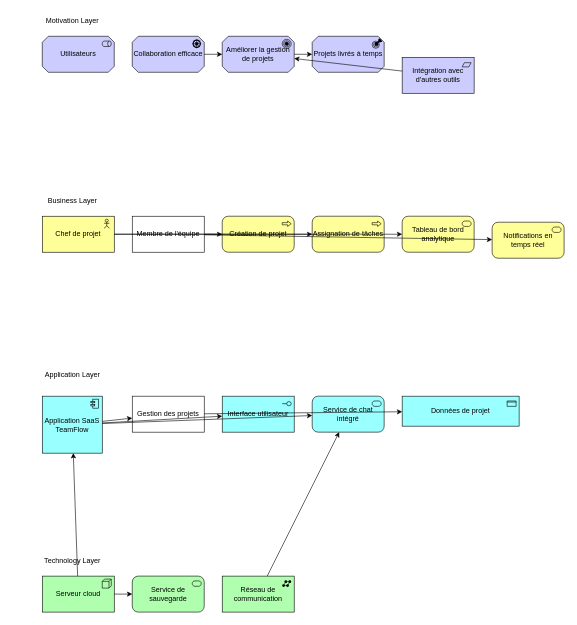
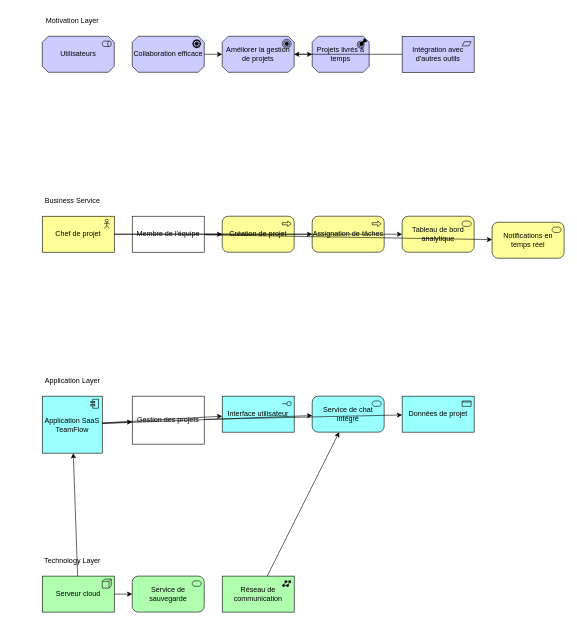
- <mxCell id="6" value="Projets livrés à temps" style="html=1;outlineConnect=0;whiteSpace=wrap;fillColor=#CCCCFF;shape=mxgraph.archimate3.application;appType=outcome;archiType=oct;" vertex="1" parent="1"><mxGeometry x="520" y="60" width="120" height="60" as="geometry" /></mxCell>
+ <mxCell id="6" value="Projets livrés à temps" style="html=1;outlineConnect=0;whiteSpace=wrap;fillColor=#CCCCFF;shape=mxgraph.archimate3.application;appType=outcome;archiType=oct;" vertex="1" parent="1"><mxGeometry x="520" y="60" width="95" height="60" as="geometry" /></mxCell>
- <mxCell id="7" value="Intégration avec d'autres outils" style="html=1;outlineConnect=0;whiteSpace=wrap;fillColor=#CCCCFF;shape=mxgraph.archimate3.application;appType=requirement;archiType=square;" vertex="1" parent="1"><mxGeometry x="670" y="95" width="120" height="60" as="geometry" /></mxCell>
+ <mxCell id="7" value="Intégration avec d'autres outils" style="html=1;outlineConnect=0;whiteSpace=wrap;fillColor=#CCCCFF;shape=mxgraph.archimate3.application;appType=requirement;archiType=square;" vertex="1" parent="1"><mxGeometry x="670" y="60" width="120" height="60" as="geometry" /></mxCell>
- <mxCell id="11" value="Business Layer" style="text;html=1;align=center;verticalAlign=middle;resizable=0;points=[];" vertex="1" parent="1"><mxGeometry x="20" y="320" width="200" height="30" as="geometry" /></mxCell>
+ <mxCell id="11" value="Business Service" style="text;html=1;align=center;verticalAlign=middle;resizable=0;points=[];" vertex="1" parent="1"><mxGeometry x="20" y="320" width="200" height="30" as="geometry" /></mxCell>
- <mxCell id="22" value="Application Layer" style="text;html=1;align=center;verticalAlign=middle;resizable=0;points=[];" vertex="1" parent="1"><mxGeometry x="20" y="610" width="200" height="30" as="geometry" /></mxCell>
+ <mxCell id="22" value="Application Layer" style="text;html=1;align=center;verticalAlign=middle;resizable=0;points=[];" vertex="1" parent="1"><mxGeometry x="20" y="620" width="200" height="30" as="geometry" /></mxCell>
- <mxCell id="27" value="Données de projet" style="html=1;outlineConnect=0;whiteSpace=wrap;fillColor=#99ffff;shape=mxgraph.archimate3.application;appType=passive;archiType=square;" vertex="1" parent="1"><mxGeometry x="670" y="660" width="195" height="50" as="geometry" /></mxCell>
+ <mxCell id="27" value="Données de projet" style="html=1;outlineConnect=0;whiteSpace=wrap;fillColor=#99ffff;shape=mxgraph.archimate3.application;appType=passive;archiType=square;" vertex="1" parent="1"><mxGeometry x="670" y="660" width="120" height="60" as="geometry" /></mxCell>
- <mxCell id="24" value="Gestion des projets" style="html=1;outlineConnect=0;whiteSpace=wrap;fillColor=#FFFFFF;shape=mxgraph.archimate3.rectangle;" vertex="1" parent="1"><mxGeometry x="220" y="660" width="120" height="60" as="geometry" /></mxCell>
+ <mxCell id="24" value="Gestion des projets" style="html=1;outlineConnect=0;whiteSpace=wrap;fillColor=#FFFFFF;shape=mxgraph.archimate3.rectangle;" vertex="1" parent="1"><mxGeometry x="220" y="660" width="120" height="80" as="geometry" /></mxCell>
